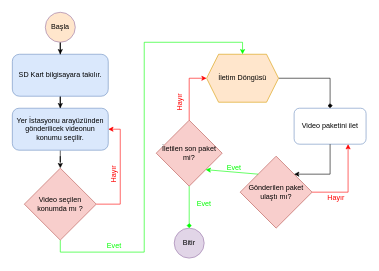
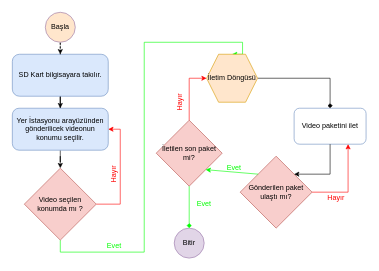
- <mxCell id="10" style="edgeStyle=orthogonalEdgeStyle;rounded=0;orthogonalLoop=1;jettySize=auto;html=1;entryX=0.5;entryY=0;entryDx=0;entryDy=0;" edge="1" parent="1" source="11" target="3"><mxGeometry relative="1" as="geometry" /></mxCell>
+ <mxCell id="10" style="edgeStyle=orthogonalEdgeStyle;rounded=0;orthogonalLoop=1;jettySize=auto;html=1;entryX=0.5;entryY=0;entryDx=0;entryDy=0;dashed=1;" edge="1" parent="1" source="11" target="3"><mxGeometry relative="1" as="geometry" /></mxCell>
- <mxCell id="15" value="İletim Döngüsü" style="shape=hexagon;perimeter=hexagonPerimeter2;whiteSpace=wrap;html=1;fixedSize=1;fillColor=#ffe6cc;strokeColor=#d79b00;" vertex="1" parent="1"><mxGeometry x="344" y="90" width="120" height="80" as="geometry" /></mxCell>
+ <mxCell id="15" value="İletim Döngüsü" style="shape=hexagon;perimeter=hexagonPerimeter2;whiteSpace=wrap;html=1;fixedSize=1;fillColor=#ffe6cc;strokeColor=#d79b00;" vertex="1" parent="1"><mxGeometry x="344" y="90" width="85" height="80" as="geometry" /></mxCell>
